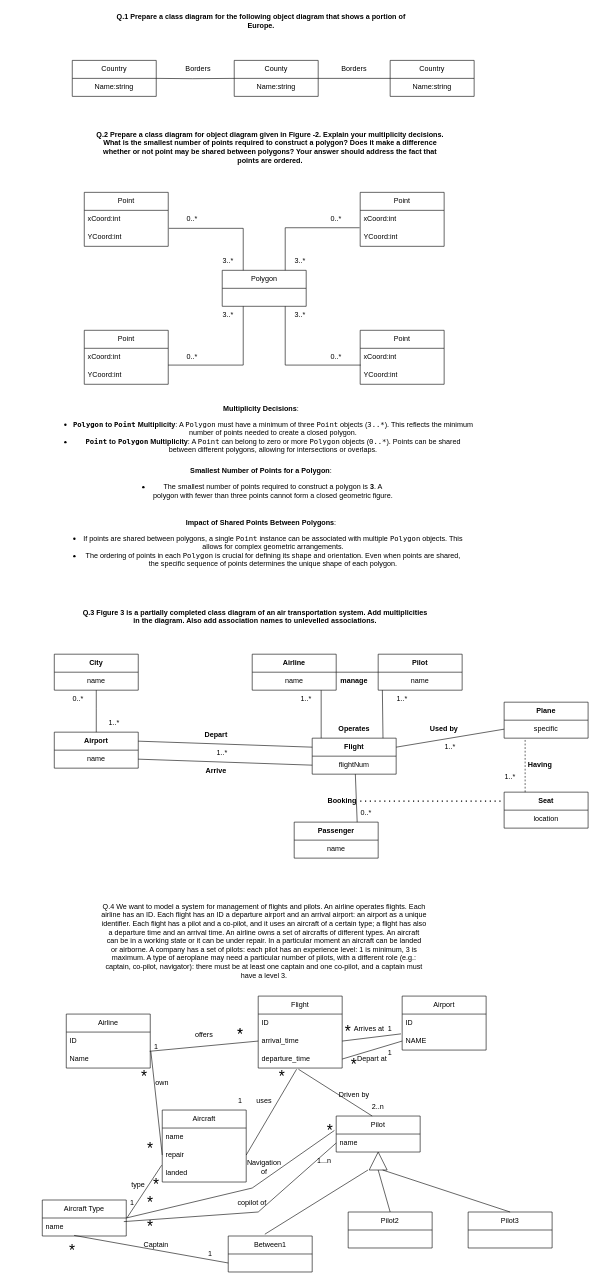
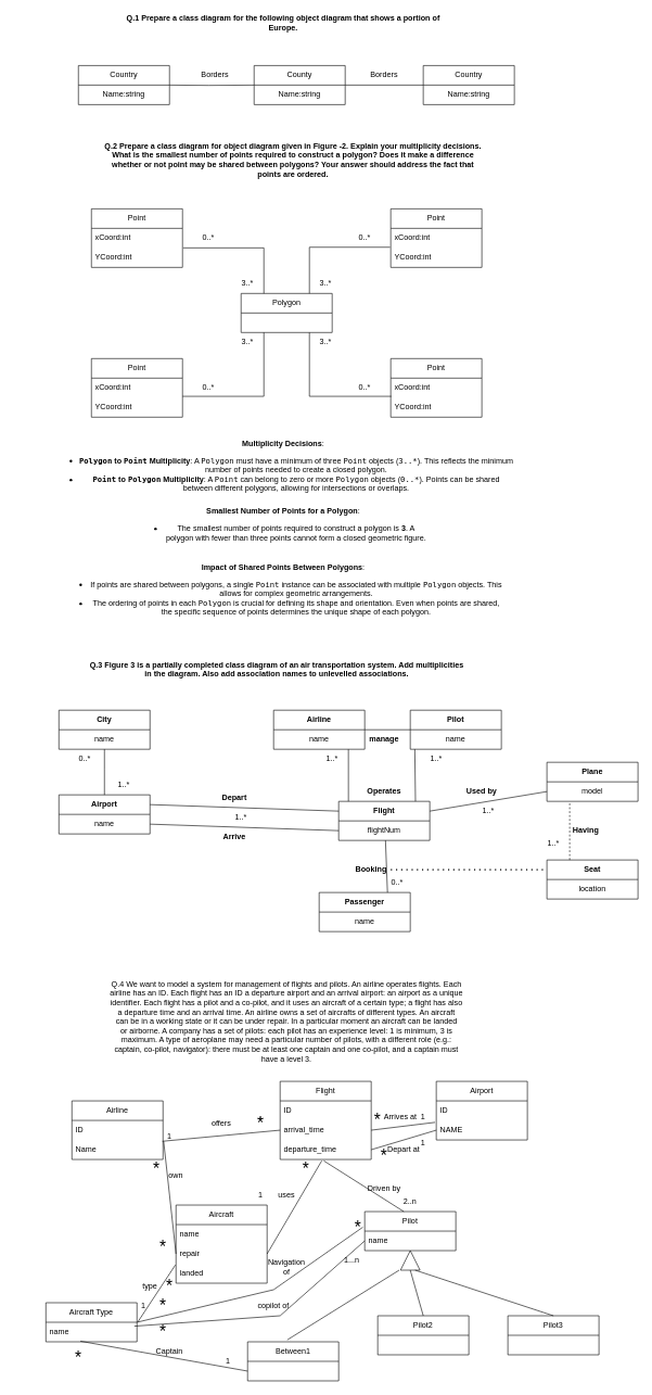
- <mxCell id="56" value="specific" style="text;strokeColor=none;fillColor=none;align=center;verticalAlign=middle;spacingLeft=4;spacingRight=4;overflow=hidden;points=[[0,0.5],[1,0.5]];portConstraint=eastwest;rotatable=0;whiteSpace=wrap;html=1;" vertex="1" parent="55"><mxGeometry y="30" width="140" height="30" as="geometry" /></mxCell>
+ <mxCell id="56" value="model" style="text;strokeColor=none;fillColor=none;align=center;verticalAlign=middle;spacingLeft=4;spacingRight=4;overflow=hidden;points=[[0,0.5],[1,0.5]];portConstraint=eastwest;rotatable=0;whiteSpace=wrap;html=1;" vertex="1" parent="55"><mxGeometry y="30" width="140" height="30" as="geometry" /></mxCell>
